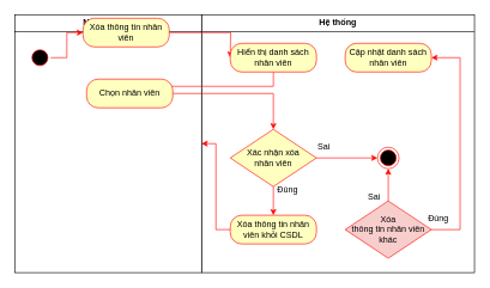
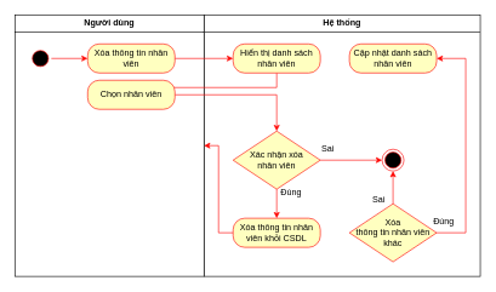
- <mxCell id="7" value="Xóa thông tin nhân viên" style="rounded=1;whiteSpace=wrap;html=1;arcSize=40;fontColor=#000000;fillColor=#ffffc0;strokeColor=#FF0500;" vertex="1" parent="1"><mxGeometry x="115" y="25" width="120" height="40" as="geometry" /></mxCell>
+ <mxCell id="7" value="Xóa thông tin nhân viên" style="rounded=1;whiteSpace=wrap;html=1;arcSize=40;fontColor=#000000;fillColor=#ffffc0;strokeColor=#FF0500;" vertex="1" parent="1"><mxGeometry x="120" y="60" width="120" height="40" as="geometry" /></mxCell>
- <mxCell id="19" value="Xóa&lt;br&gt;thông tin&amp;nbsp;&lt;span style=&quot;background-color: transparent; color: light-dark(rgb(0, 0, 0), rgb(237, 237, 237));&quot;&gt;nhân viên&lt;/span&gt;&lt;div&gt;khác&lt;/div&gt;" style="rhombus;whiteSpace=wrap;html=1;fontColor=#000000;fillColor=#f8cecc;strokeColor=#FF0500;" vertex="1" parent="1"><mxGeometry x="480" y="280" width="120" height="80" as="geometry" /></mxCell>
+ <mxCell id="19" value="Xóa&lt;br&gt;thông tin&amp;nbsp;&lt;span style=&quot;background-color: transparent; color: light-dark(rgb(0, 0, 0), rgb(237, 237, 237));&quot;&gt;nhân viên&lt;/span&gt;&lt;div&gt;khác&lt;/div&gt;" style="rhombus;whiteSpace=wrap;html=1;fontColor=#000000;fillColor=#ffffc0;strokeColor=#FF0500;" vertex="1" parent="1"><mxGeometry x="480" y="280" width="120" height="80" as="geometry" /></mxCell>
